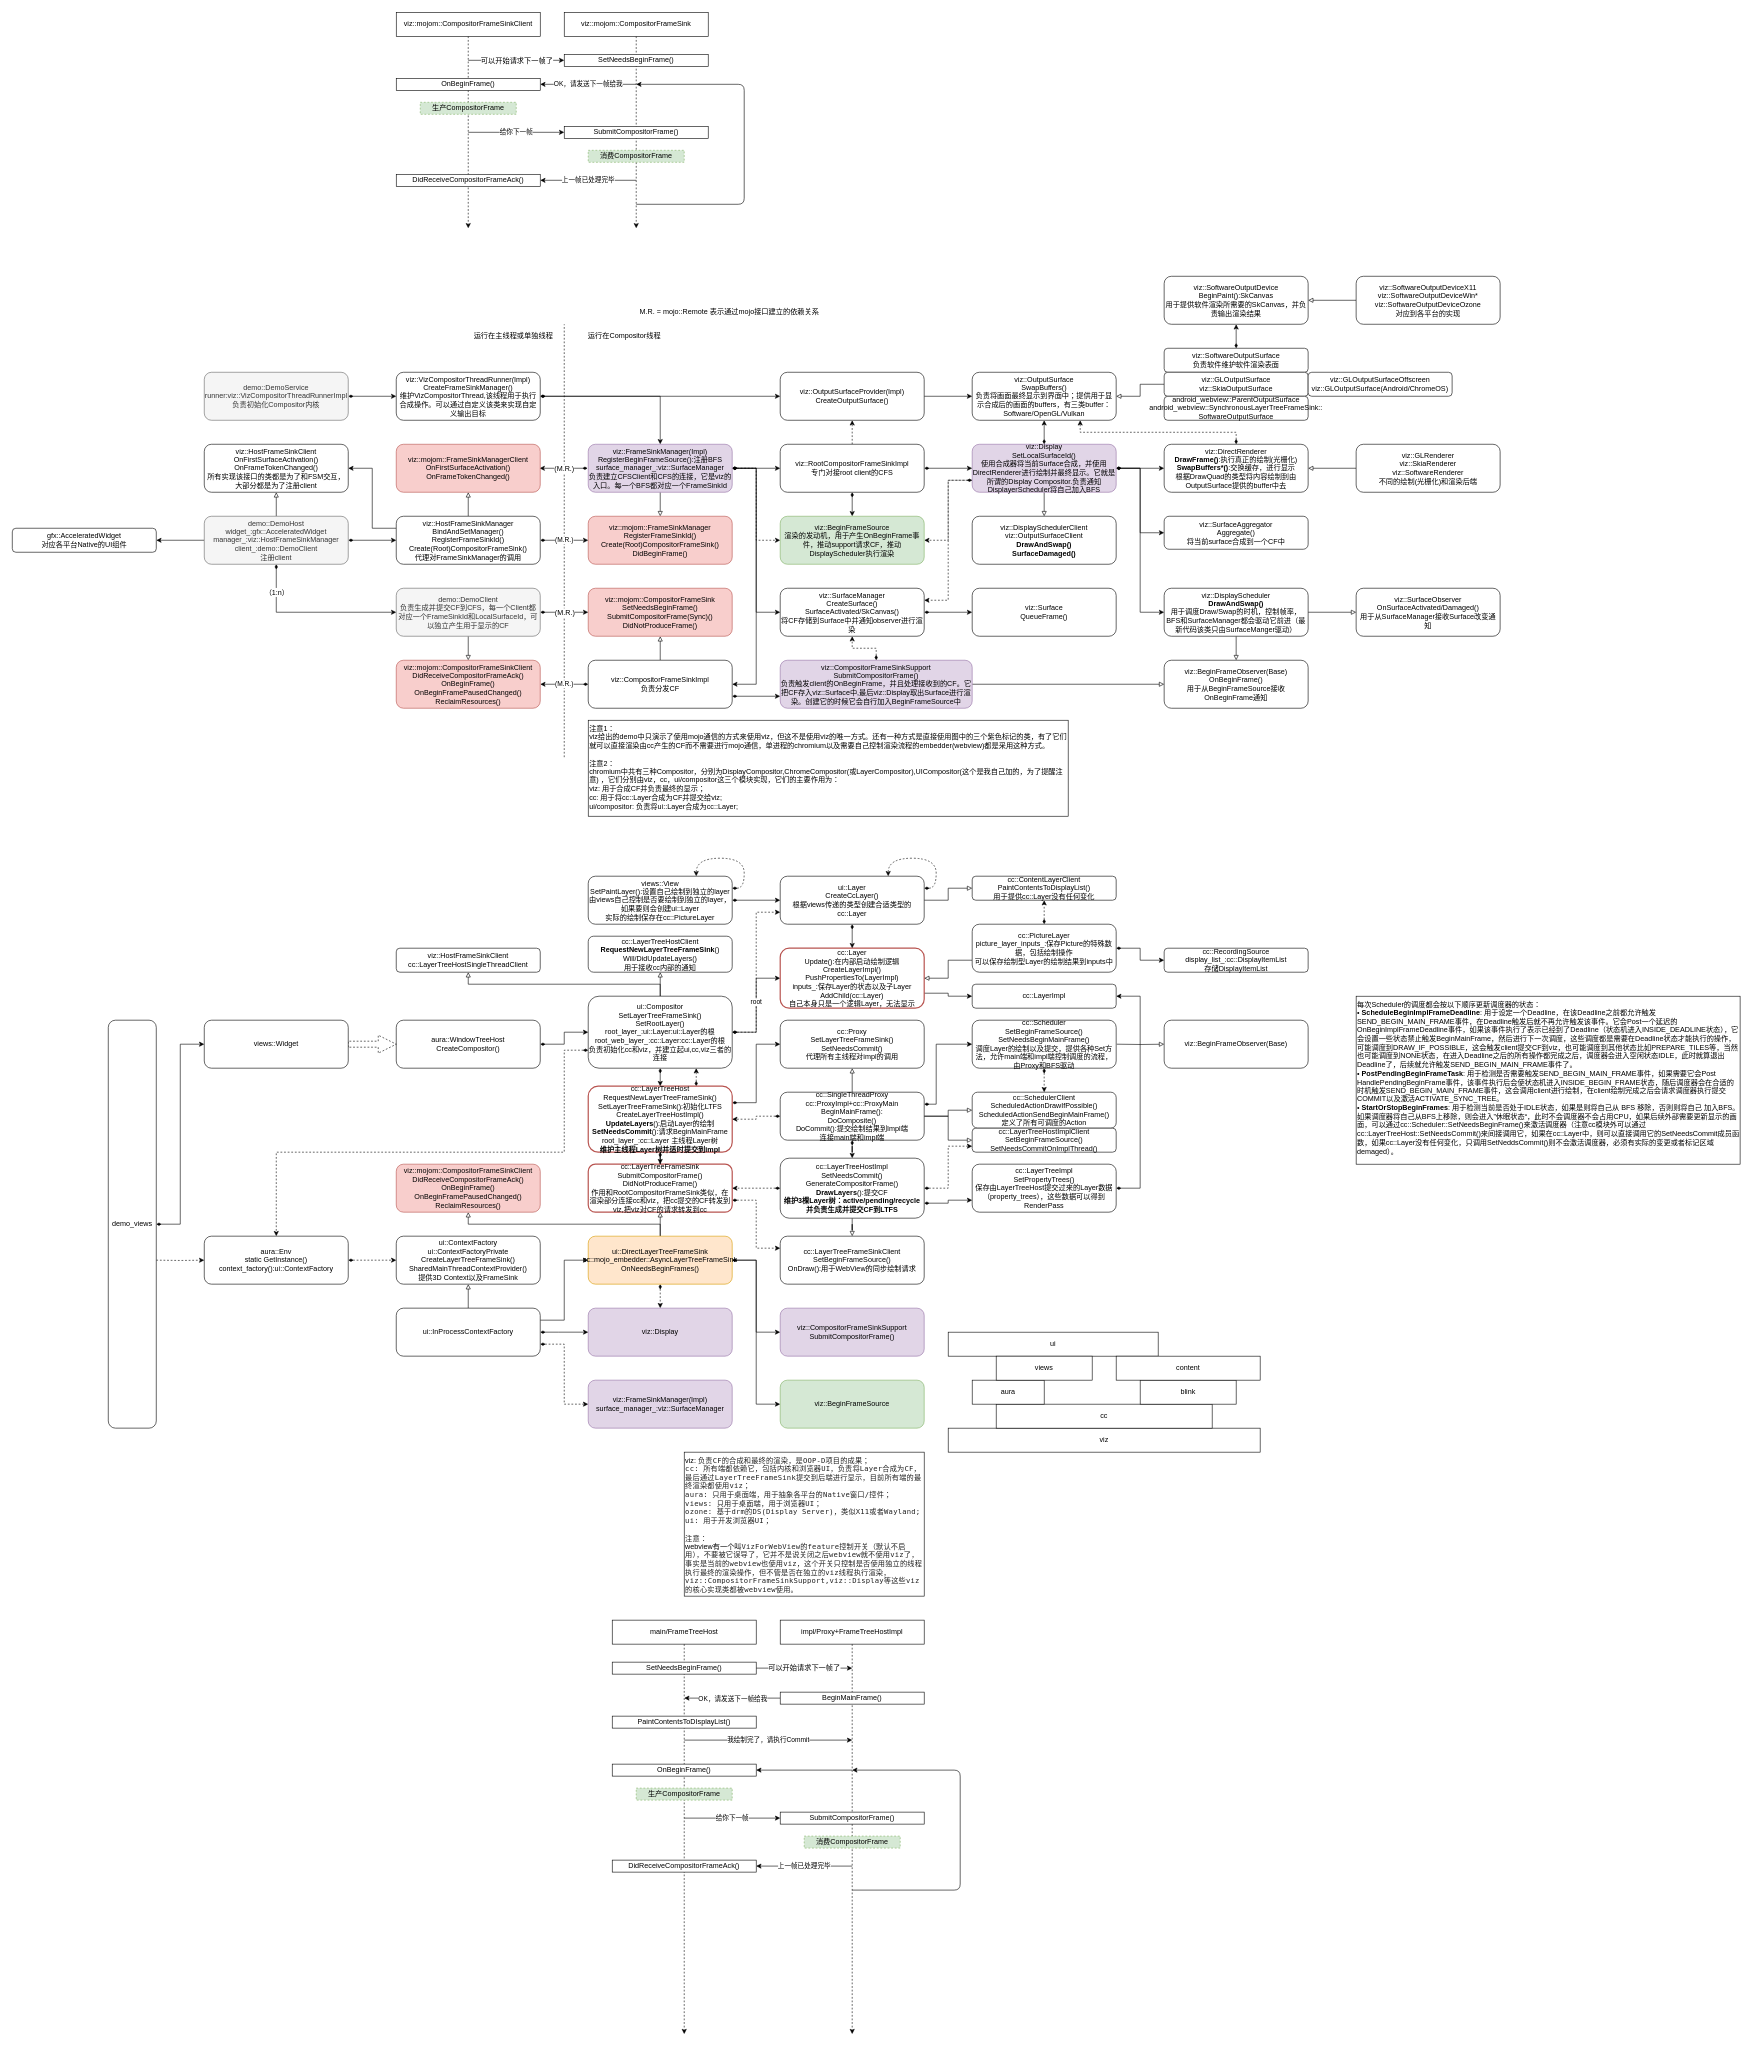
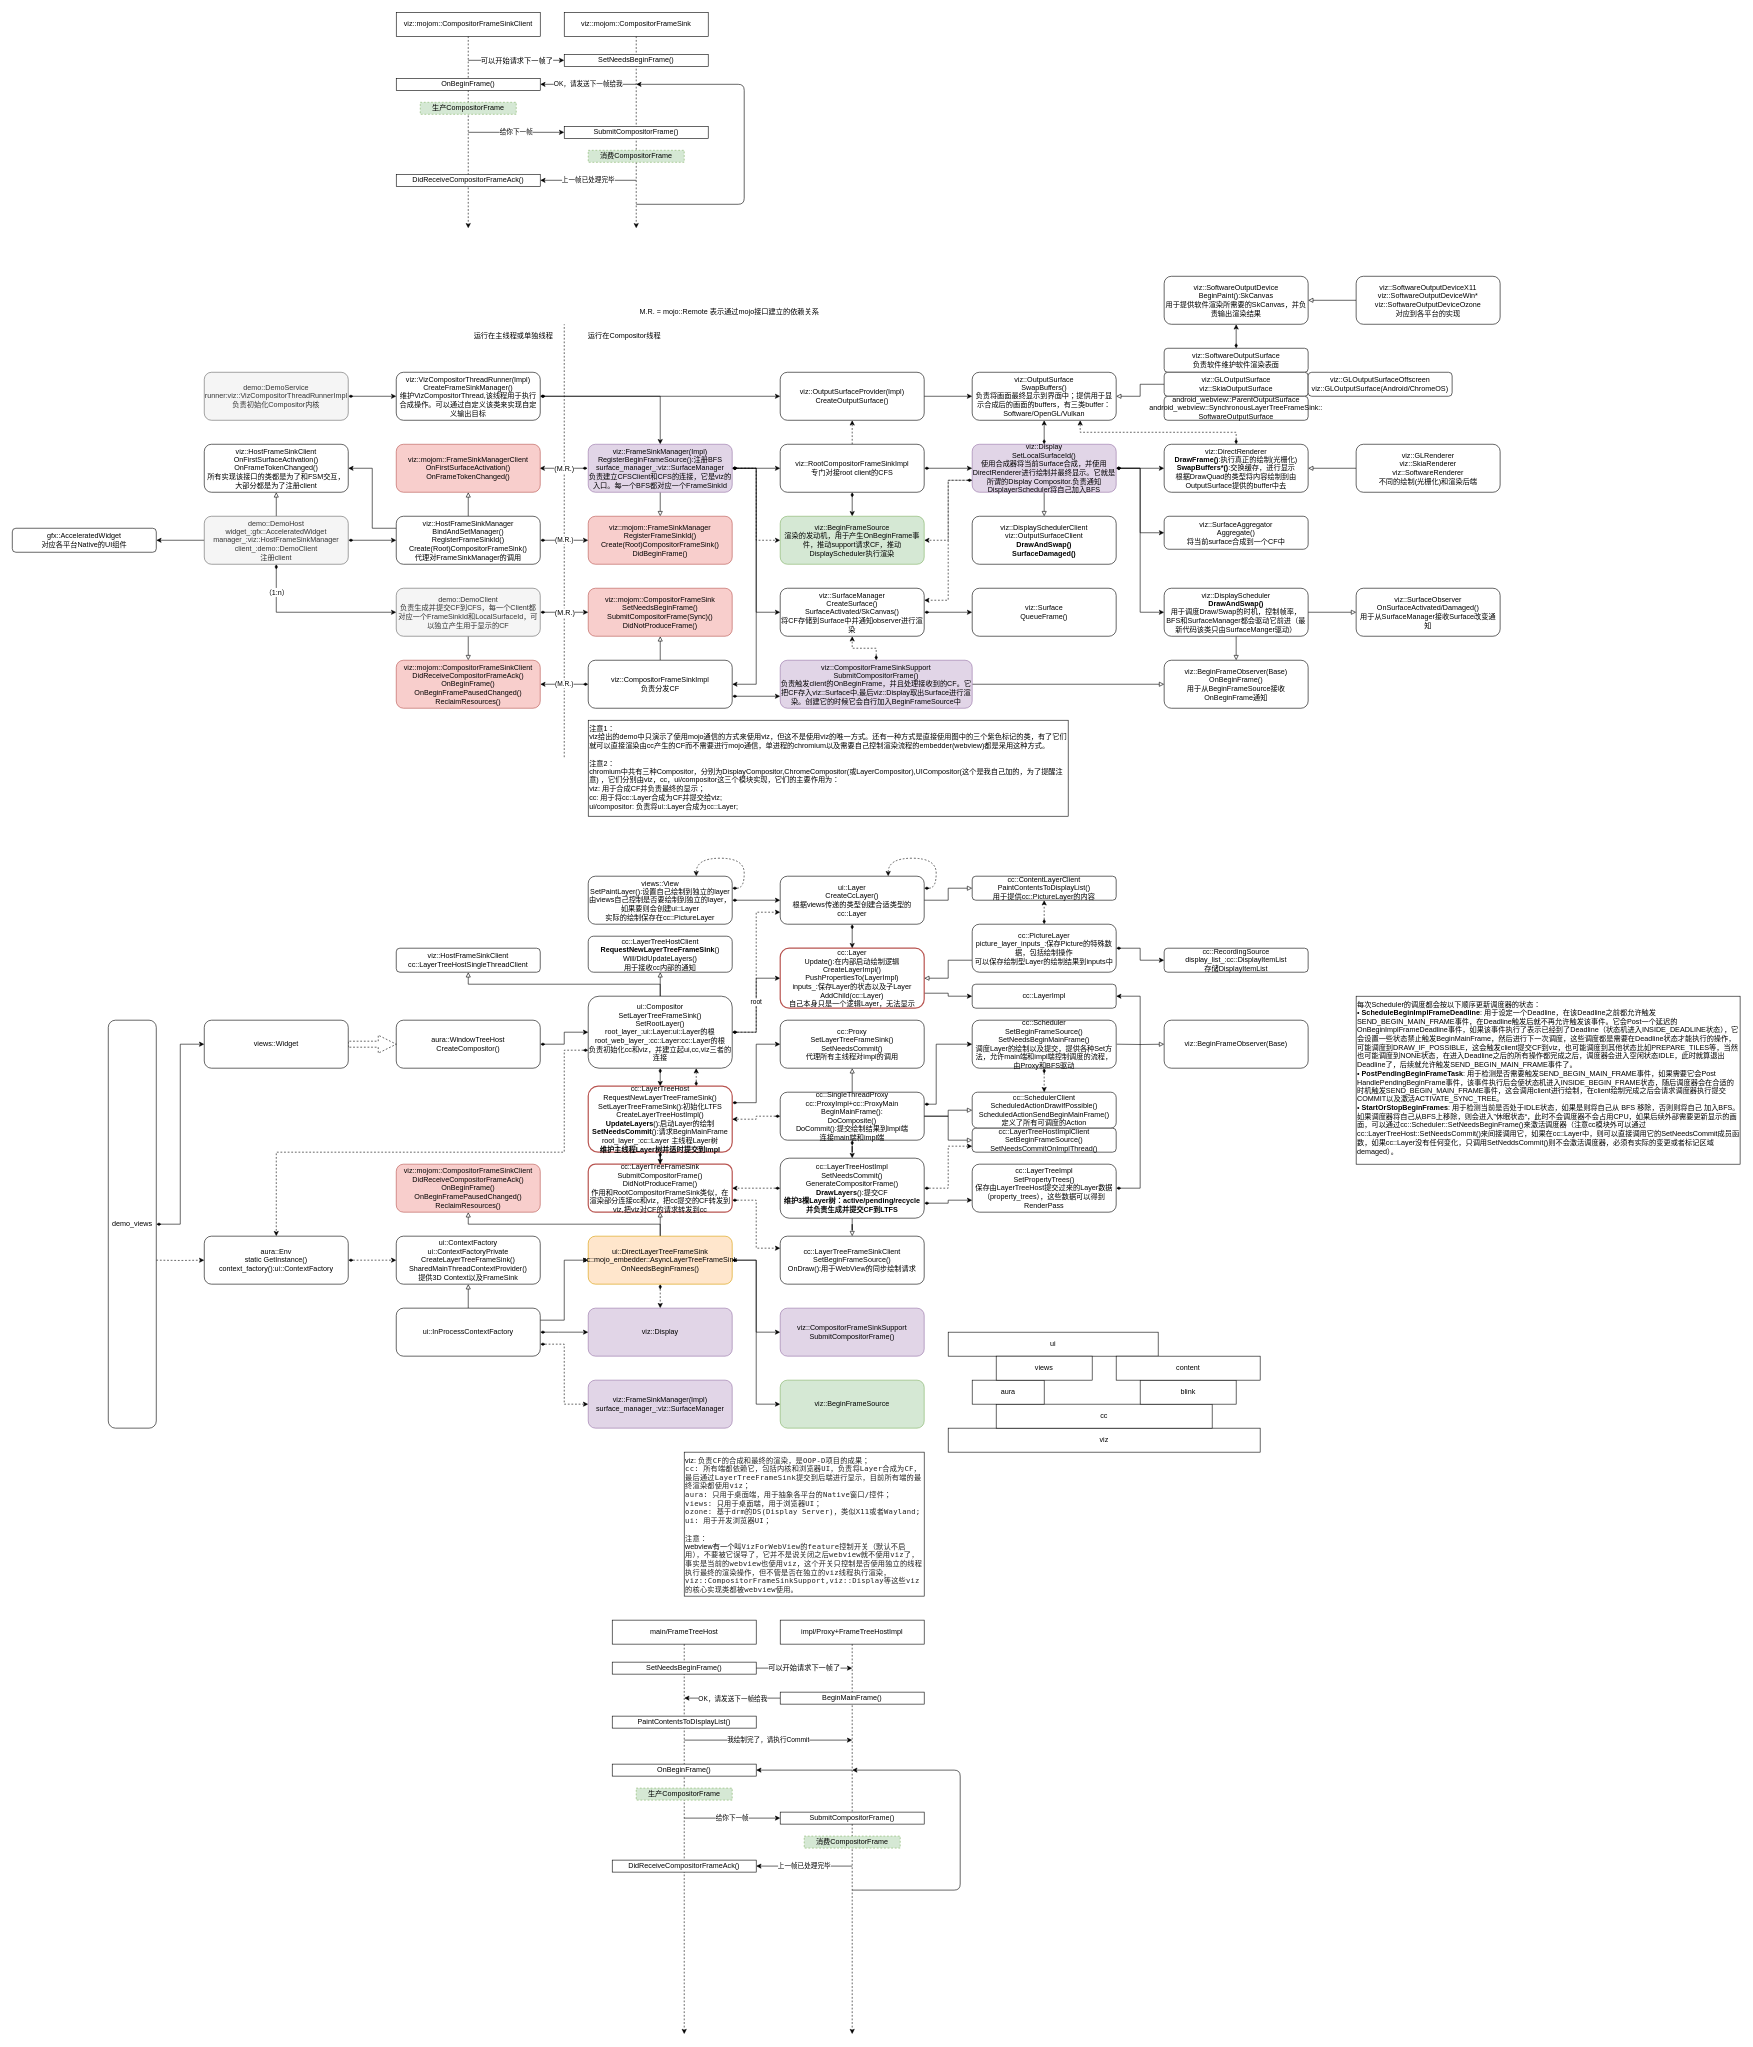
- <mxCell id="186" value="cc::ContentLayerClient&lt;br&gt;PaintContentsToDisplayList()&lt;br&gt;用于提供cc::Layer没有任何变化" style="rounded=1;whiteSpace=wrap;html=1;" parent="1" vertex="1"><mxGeometry x="1620" y="1460" width="240" height="40" as="geometry" /></mxCell>
+ <mxCell id="186" value="cc::ContentLayerClient&lt;br&gt;PaintContentsToDisplayList()&lt;br&gt;用于提供cc::PictureLayer的内容" style="rounded=1;whiteSpace=wrap;html=1;" parent="1" vertex="1"><mxGeometry x="1620" y="1460" width="240" height="40" as="geometry" /></mxCell>
